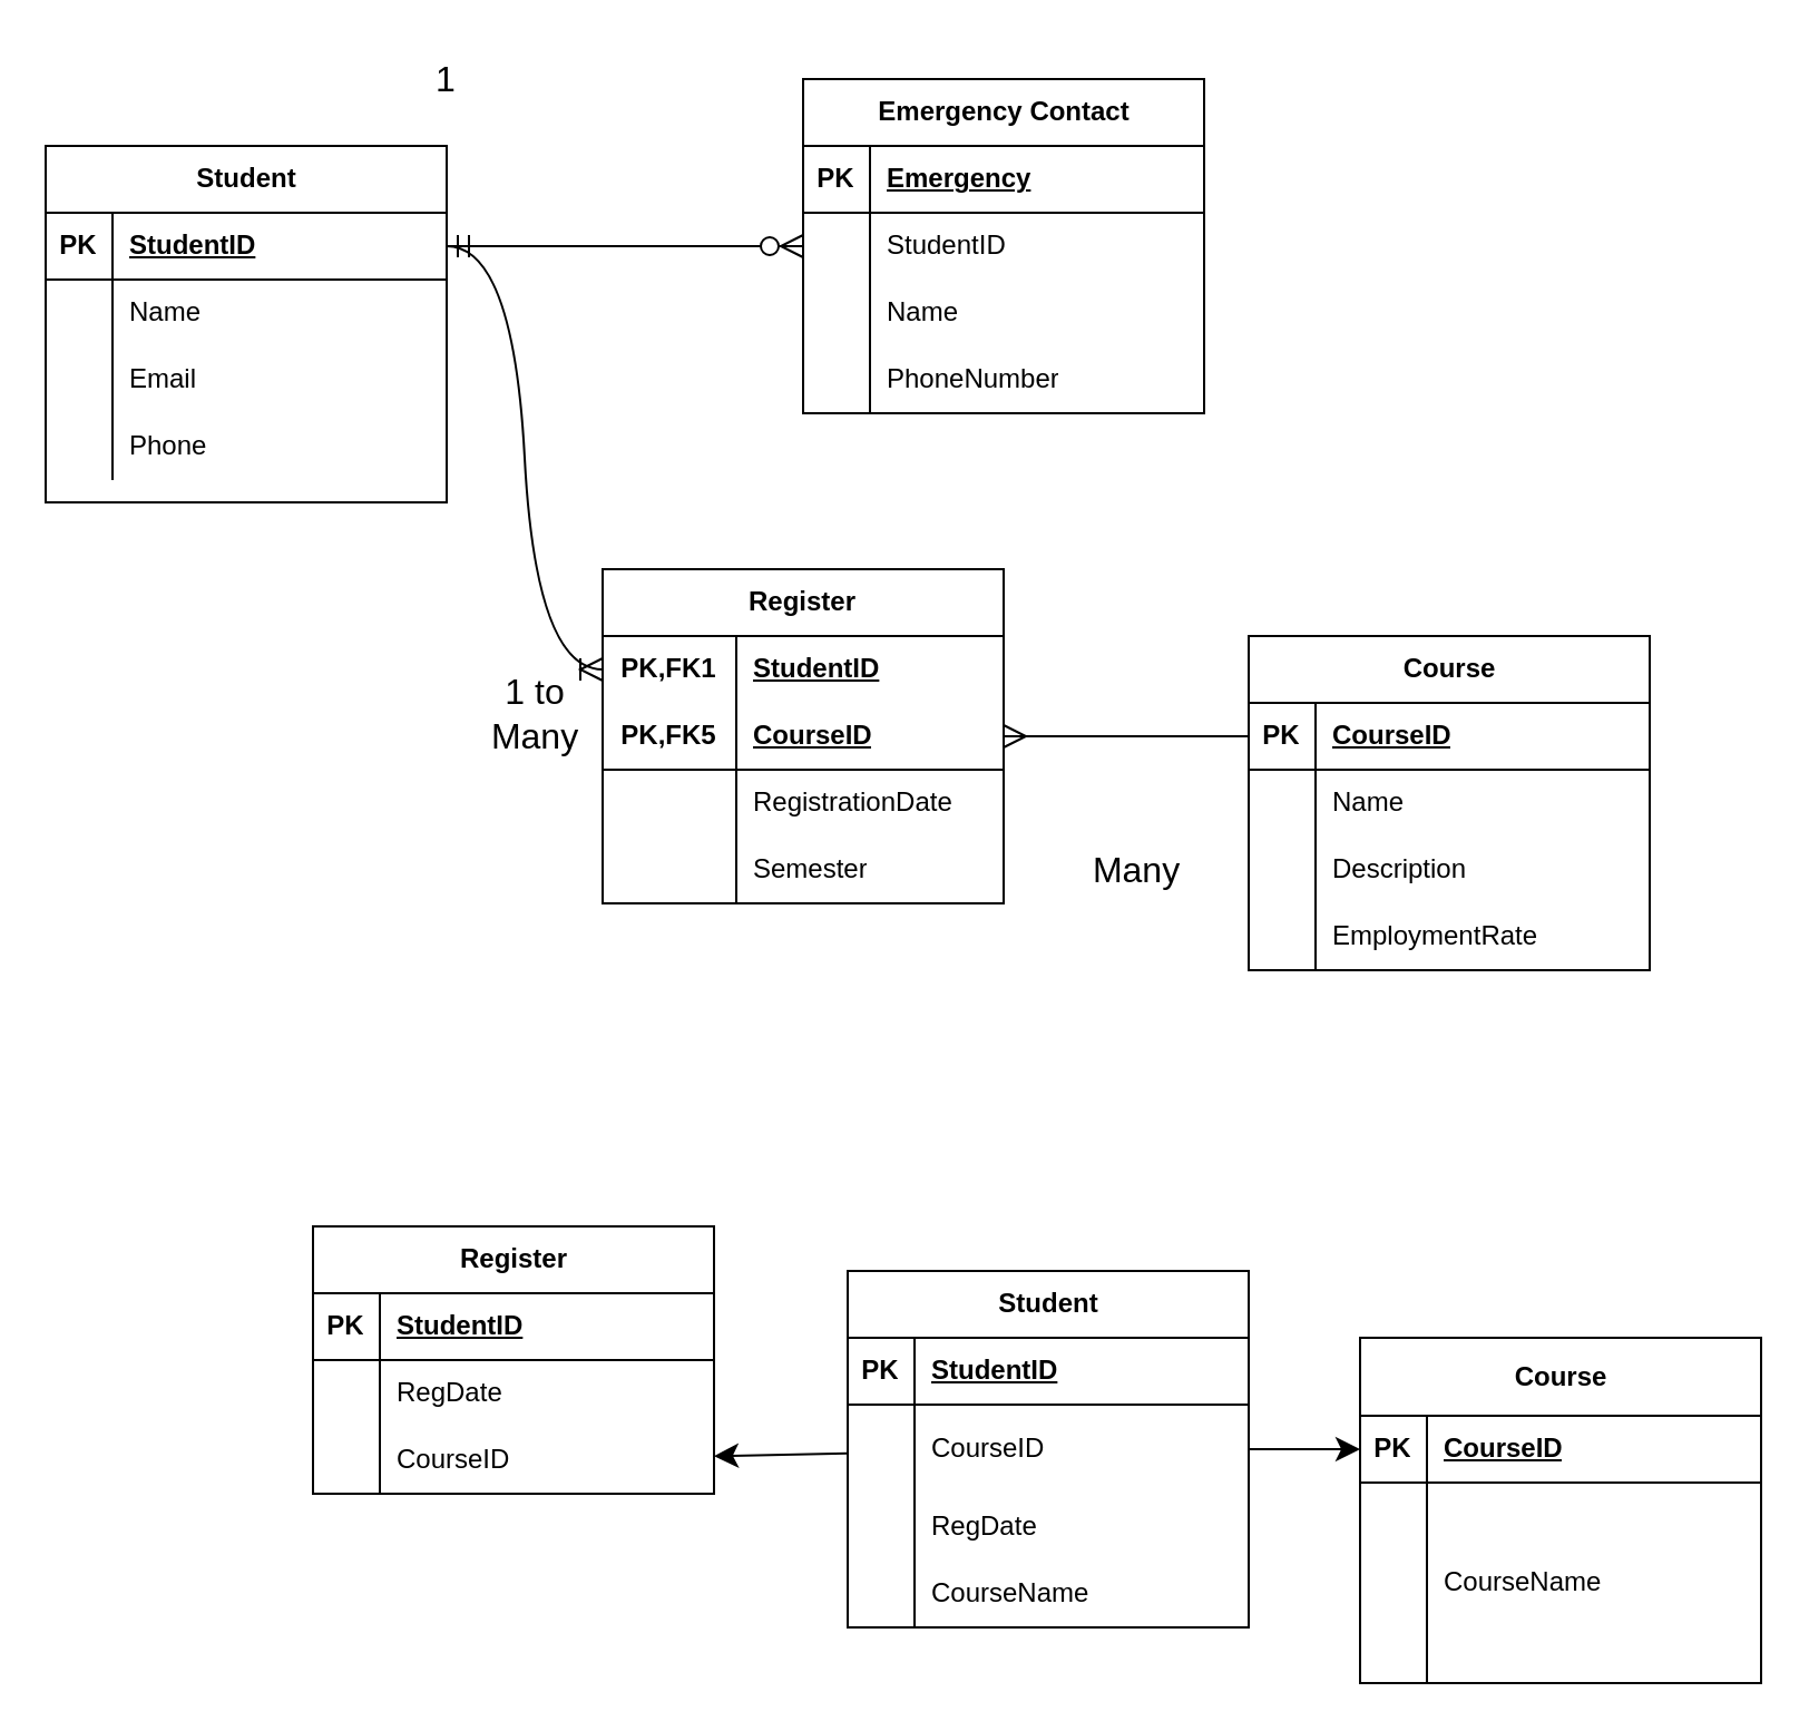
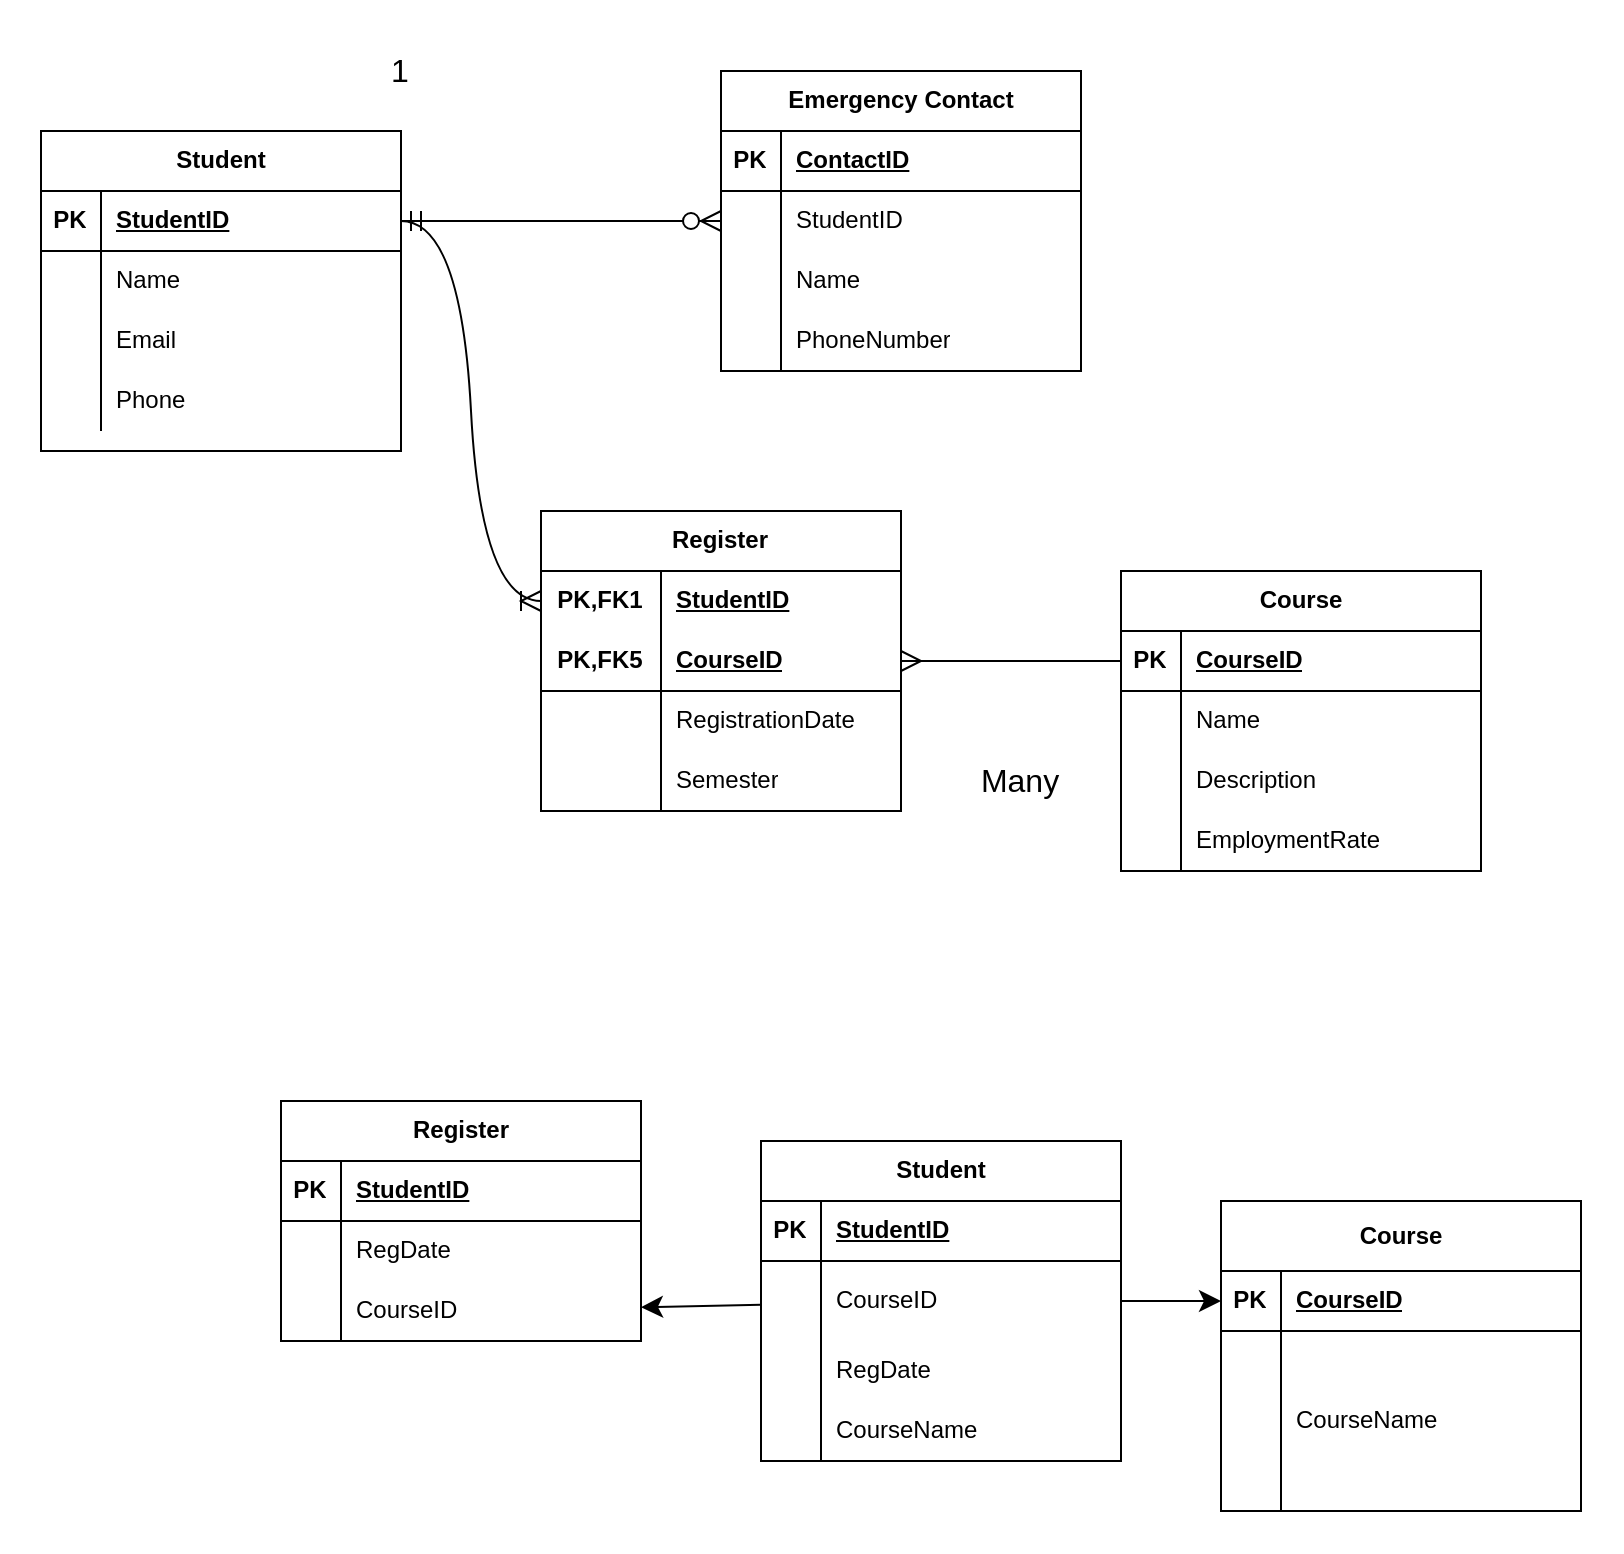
- <mxCell id="32" value="Emergency" style="shape=partialRectangle;connectable=0;fillColor=none;top=0;left=0;bottom=0;right=0;align=left;spacingLeft=6;fontStyle=5;overflow=hidden;whiteSpace=wrap;html=1;" parent="30" vertex="1"><mxGeometry x="30" width="150" height="30" as="geometry"><mxRectangle width="150" height="30" as="alternateBounds" /></mxGeometry></mxCell>
+ <mxCell id="32" value="ContactID" style="shape=partialRectangle;connectable=0;fillColor=none;top=0;left=0;bottom=0;right=0;align=left;spacingLeft=6;fontStyle=5;overflow=hidden;whiteSpace=wrap;html=1;" parent="30" vertex="1"><mxGeometry x="30" width="150" height="30" as="geometry"><mxRectangle width="150" height="30" as="alternateBounds" /></mxGeometry></mxCell>
- <mxCell id="46" value="1 to Many" style="text;html=1;align=center;verticalAlign=middle;whiteSpace=wrap;rounded=0;fontSize=16;" vertex="1" parent="1"><mxGeometry x="210" y="305" width="60" height="30" as="geometry" /></mxCell>
